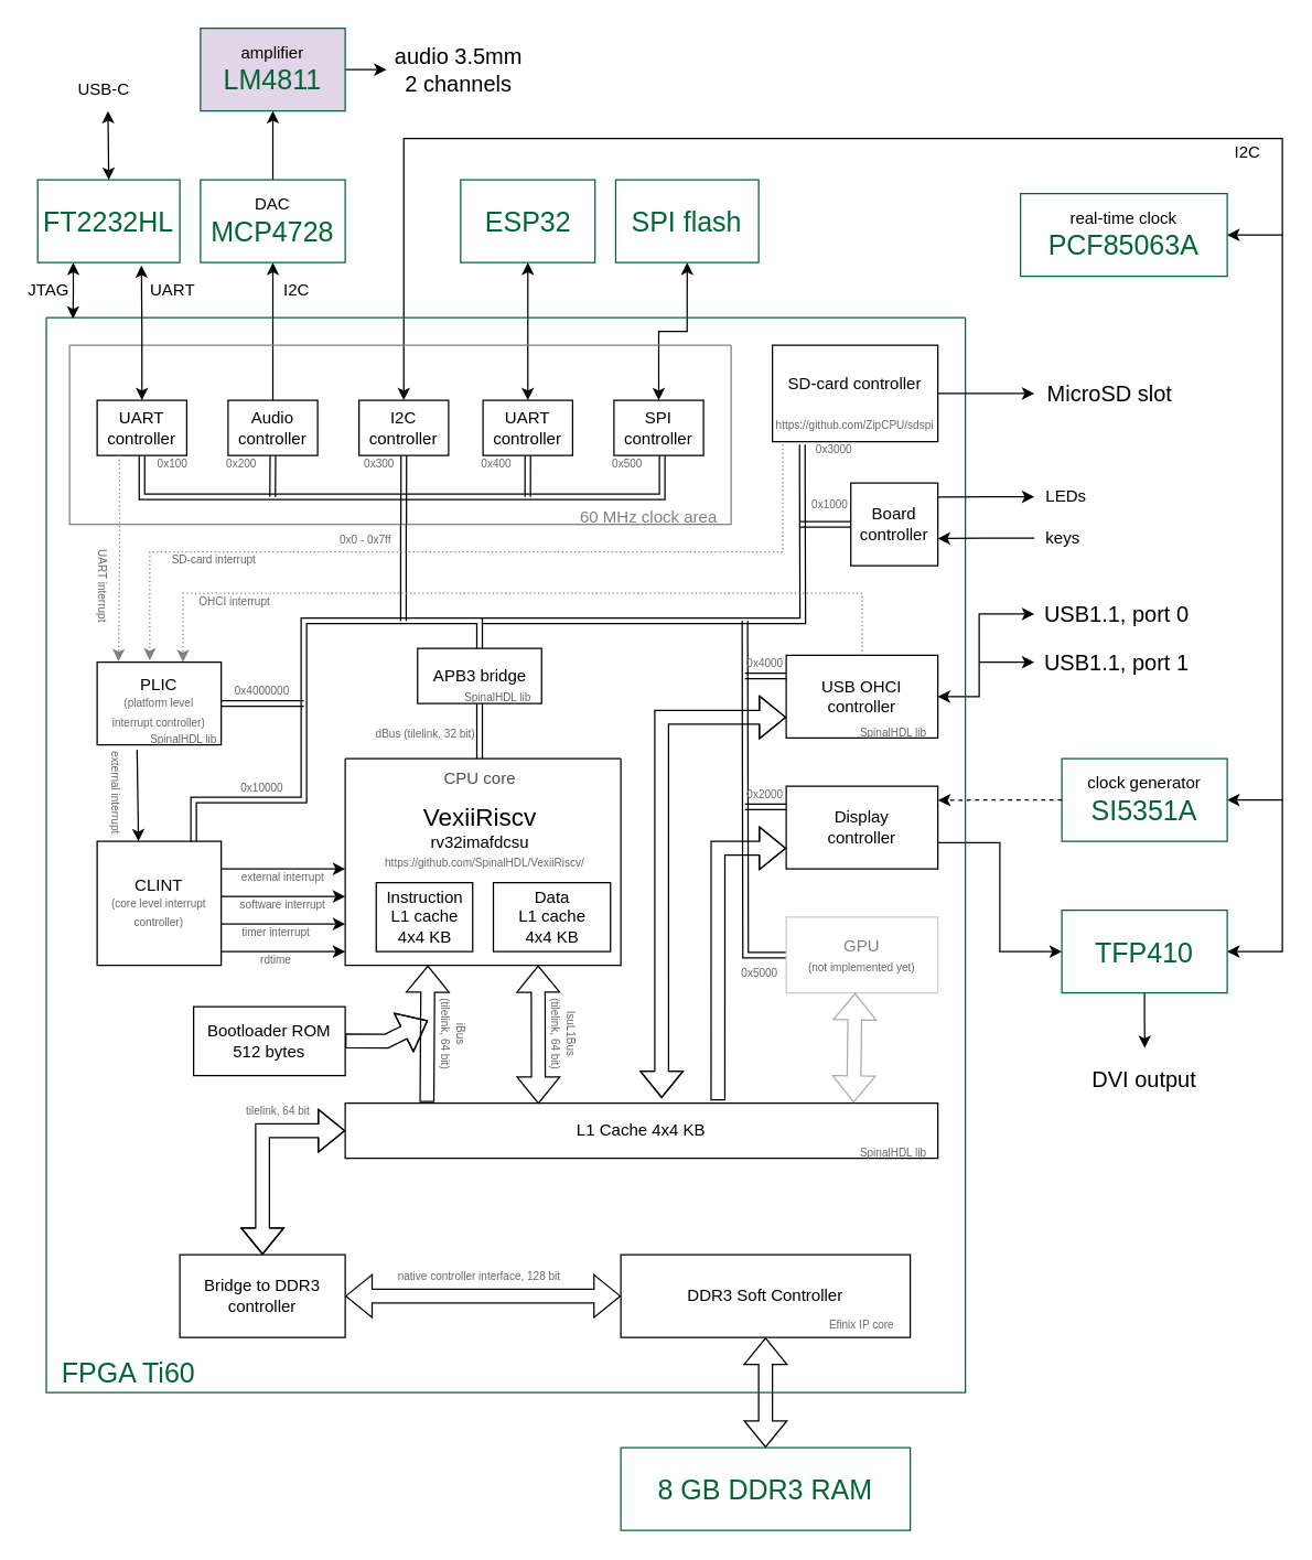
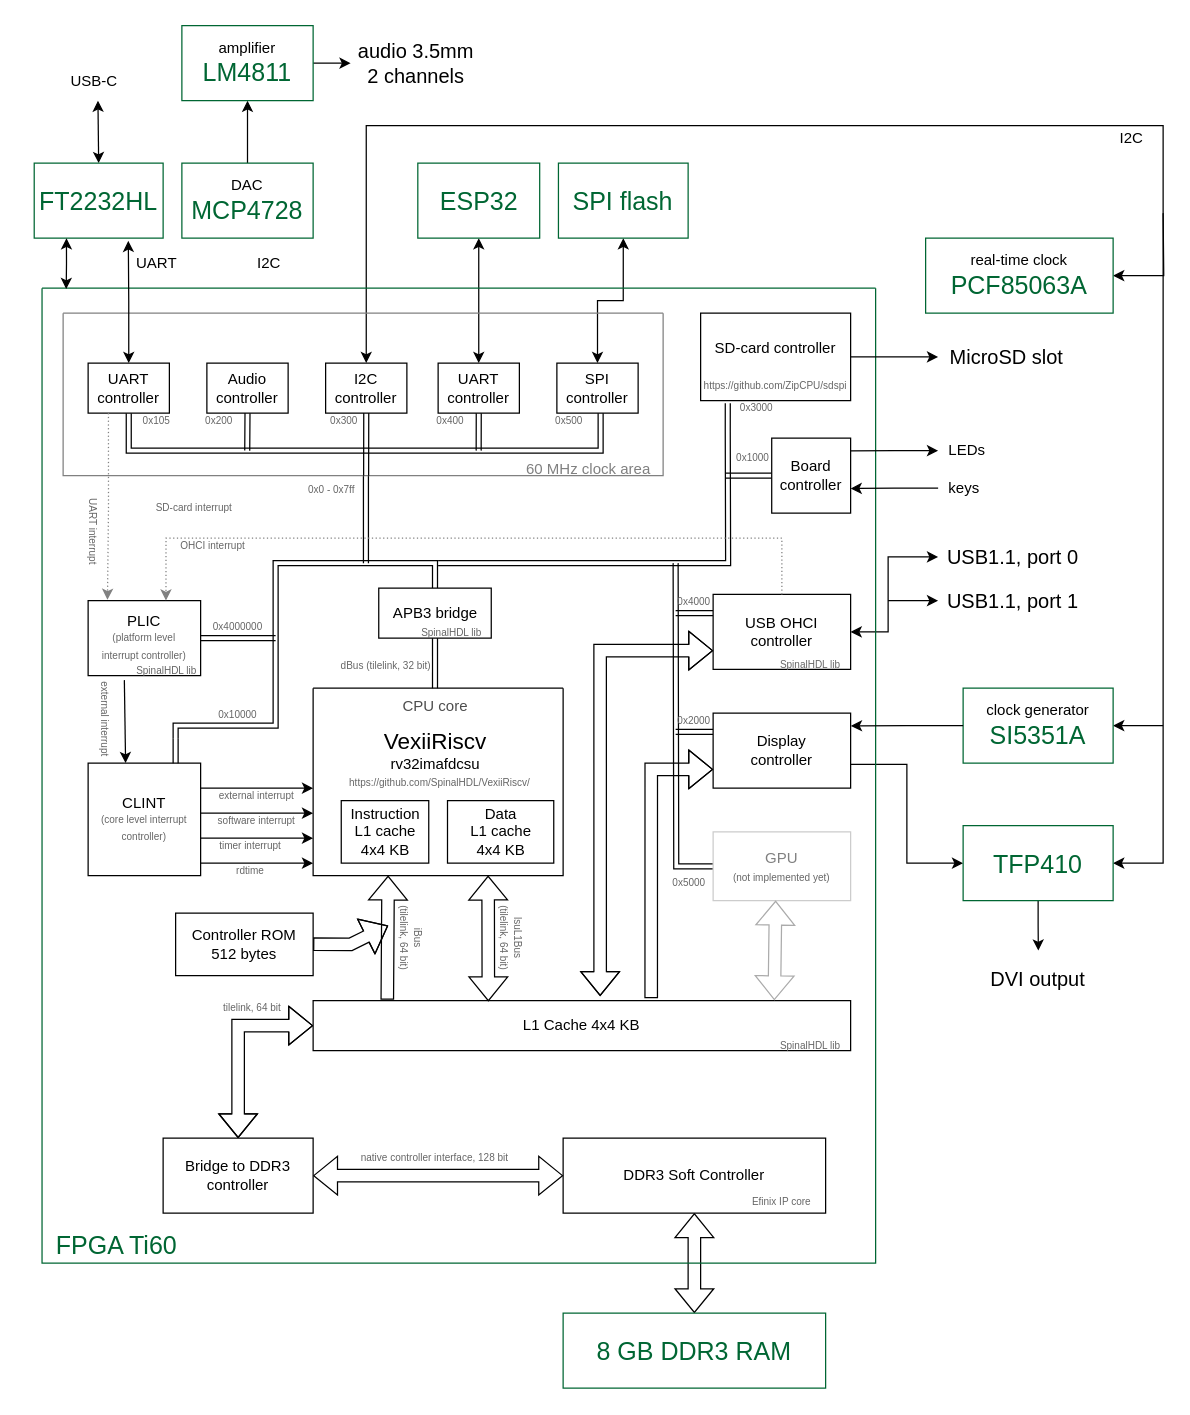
- <mxCell id="121" value="&lt;div&gt;&lt;font style=&quot;color: rgb(0, 0, 0);&quot;&gt;amplifier&lt;/font&gt;&lt;/div&gt;&lt;div&gt;&lt;font style=&quot;font-size: 20px; color: rgb(0, 102, 51);&quot;&gt;LM4811&lt;/font&gt;&lt;/div&gt;" style="rounded=0;whiteSpace=wrap;html=1;strokeColor=#006633;fillColor=#e1d5e7;" vertex="1" parent="1"><mxGeometry x="145" y="20" width="105" height="60" as="geometry" /></mxCell>
+ <mxCell id="121" value="&lt;div&gt;&lt;font style=&quot;color: rgb(0, 0, 0);&quot;&gt;amplifier&lt;/font&gt;&lt;/div&gt;&lt;div&gt;&lt;font style=&quot;font-size: 20px; color: rgb(0, 102, 51);&quot;&gt;LM4811&lt;/font&gt;&lt;/div&gt;" style="rounded=0;whiteSpace=wrap;html=1;strokeColor=#006633;" vertex="1" parent="1"><mxGeometry x="145" y="20" width="105" height="60" as="geometry" /></mxCell>
- <mxCell id="125" value="&lt;div&gt;&lt;font style=&quot;color: rgb(0, 0, 0);&quot;&gt;real-time clock&lt;/font&gt;&lt;/div&gt;&lt;div&gt;&lt;font style=&quot;font-size: 20px; color: rgb(0, 102, 51);&quot;&gt;PCF85063A&lt;/font&gt;&lt;/div&gt;" style="rounded=0;whiteSpace=wrap;html=1;strokeColor=#006633;" vertex="1" parent="1"><mxGeometry x="740" y="140" width="150" height="60" as="geometry" /></mxCell>
+ <mxCell id="125" value="&lt;div&gt;&lt;font style=&quot;color: rgb(0, 0, 0);&quot;&gt;real-time clock&lt;/font&gt;&lt;/div&gt;&lt;div&gt;&lt;font style=&quot;font-size: 20px; color: rgb(0, 102, 51);&quot;&gt;PCF85063A&lt;/font&gt;&lt;/div&gt;" style="rounded=0;whiteSpace=wrap;html=1;strokeColor=#006633;" vertex="1" parent="1"><mxGeometry x="740" y="190" width="150" height="60" as="geometry" /></mxCell>
- <mxCell id="126" value="JTAG" style="text;html=1;align=center;verticalAlign=middle;whiteSpace=wrap;rounded=0;" vertex="1" parent="1"><mxGeometry x="20" y="200" width="30" height="20" as="geometry" /></mxCell>
- <mxCell id="40" style="edgeStyle=orthogonalEdgeStyle;rounded=0;orthogonalLoop=1;jettySize=auto;html=1;exitX=0.5;exitY=0;exitDx=0;exitDy=0;entryX=0.5;entryY=1;entryDx=0;entryDy=0;" edge="1" parent="1" source="41" target="119"><mxGeometry relative="1" as="geometry" /></mxCell>
- <mxCell id="52" value="&lt;font style=&quot;font-size: 8px;&quot;&gt;&lt;span style=&quot;color: rgb(102, 102, 102);&quot;&gt;&lt;font&gt;0x100&lt;/font&gt;&lt;/span&gt;&lt;/font&gt;" style="text;html=1;align=center;verticalAlign=middle;whiteSpace=wrap;rounded=0;" vertex="1" parent="50"><mxGeometry x="60" y="80" width="30" height="10" as="geometry" /></mxCell>
+ <mxCell id="52" value="&lt;font style=&quot;font-size: 8px;&quot;&gt;&lt;span style=&quot;color: rgb(102, 102, 102);&quot;&gt;&lt;font&gt;0x105&lt;/font&gt;&lt;/span&gt;&lt;/font&gt;" style="text;html=1;align=center;verticalAlign=middle;whiteSpace=wrap;rounded=0;" vertex="1" parent="50"><mxGeometry x="60" y="80" width="30" height="10" as="geometry" /></mxCell>
- <mxCell id="61" style="edgeStyle=orthogonalEdgeStyle;rounded=0;orthogonalLoop=1;jettySize=auto;html=1;exitX=0.062;exitY=0.988;exitDx=0;exitDy=0;entryX=0.424;entryY=-0.021;entryDx=0;entryDy=0;entryPerimeter=0;dashed=1;dashPattern=1 2;strokeColor=#808080;exitPerimeter=0;" edge="1" parent="1" source="91" target="9"><mxGeometry relative="1" as="geometry" /></mxCell>
- <mxCell id="113" style="edgeStyle=orthogonalEdgeStyle;rounded=0;orthogonalLoop=1;jettySize=auto;html=1;exitX=0;exitY=0.5;exitDx=0;exitDy=0;entryX=1.002;entryY=0.17;entryDx=0;entryDy=0;entryPerimeter=0;dashed=1;" edge="1" parent="1" source="112" target="68"><mxGeometry relative="1" as="geometry" /></mxCell>
+ <mxCell id="113" style="edgeStyle=orthogonalEdgeStyle;rounded=0;orthogonalLoop=1;jettySize=auto;html=1;exitX=0;exitY=0.5;exitDx=0;exitDy=0;entryX=1.002;entryY=0.17;entryDx=0;entryDy=0;entryPerimeter=0;" edge="1" parent="1" source="112" target="68"><mxGeometry relative="1" as="geometry" /></mxCell>
- <mxCell id="22" value="&lt;div&gt;Bootloader ROM&lt;/div&gt;512 bytes" style="rounded=0;whiteSpace=wrap;html=1;" vertex="1" parent="1"><mxGeometry x="140" y="730" width="110" height="50" as="geometry" /></mxCell>
+ <mxCell id="22" value="&lt;div&gt;Controller ROM&lt;/div&gt;512 bytes" style="rounded=0;whiteSpace=wrap;html=1;" vertex="1" parent="1"><mxGeometry x="140" y="730" width="110" height="50" as="geometry" /></mxCell>
